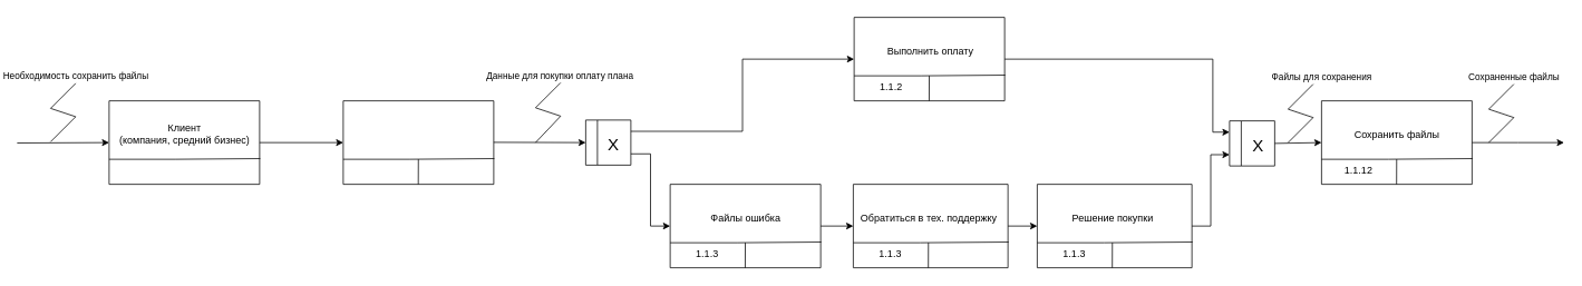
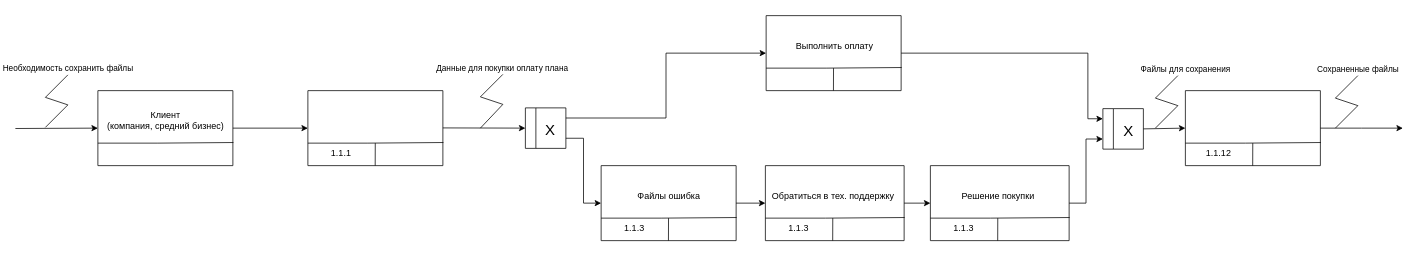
- <mxCell id="19" value="1.1.2" style="text;html=1;align=center;verticalAlign=middle;resizable=0;points=[];autosize=1;strokeColor=none;fillColor=none;" parent="16" vertex="1"><mxGeometry x="19" y="69" width="50" height="30" as="geometry" /></mxCell>
- <mxCell id="40" value="Сохранить файлы" style="text;html=1;align=center;verticalAlign=middle;resizable=0;points=[];autosize=1;strokeColor=none;fillColor=none;" parent="36" vertex="1"><mxGeometry x="25" y="26" width="130" height="30" as="geometry" /></mxCell>
+ <mxCell id="6" value="1.1.1" style="text;html=1;align=center;verticalAlign=middle;resizable=0;points=[];autosize=1;strokeColor=none;fillColor=none;" parent="3" vertex="1"><mxGeometry x="21" y="71" width="45" height="26" as="geometry" /></mxCell>
